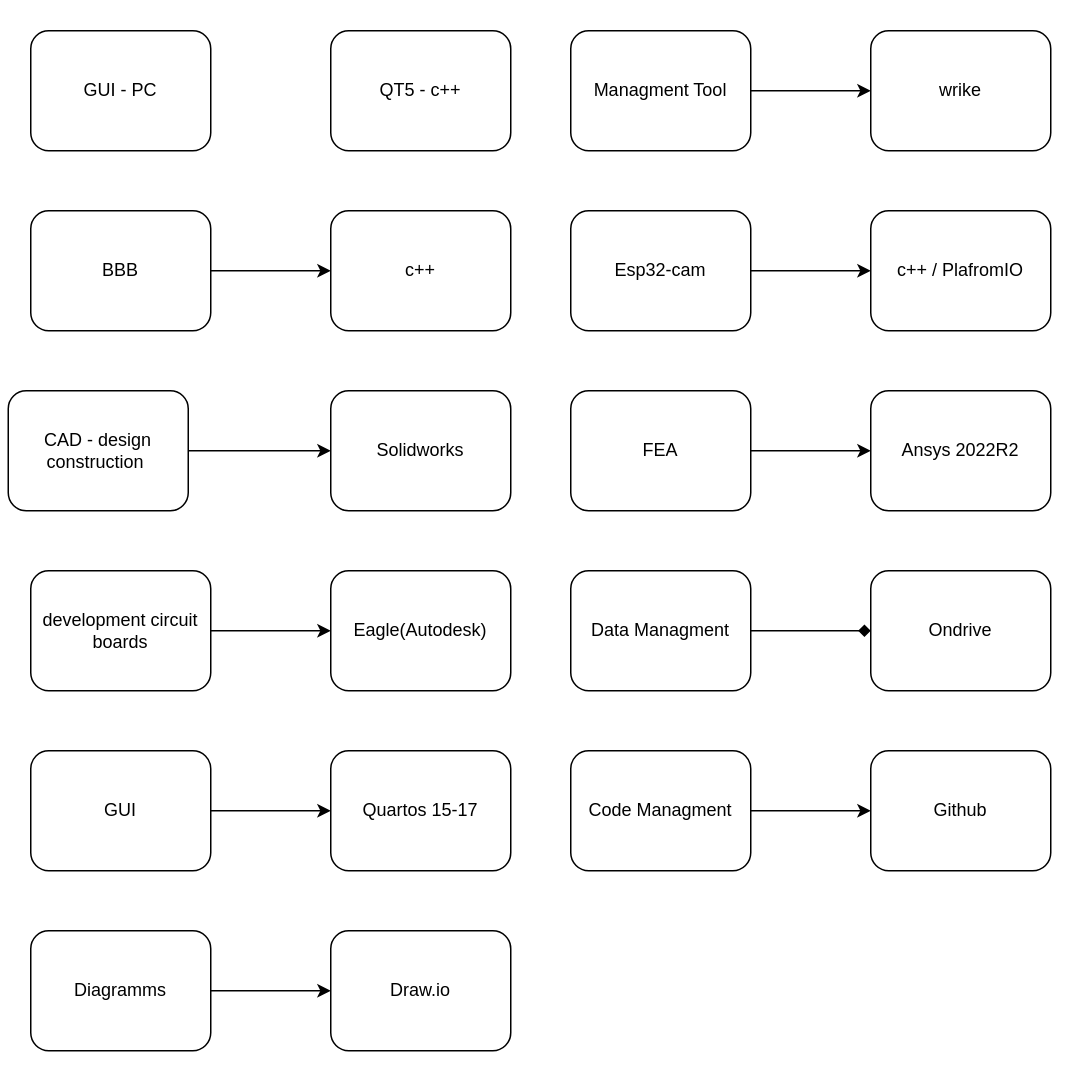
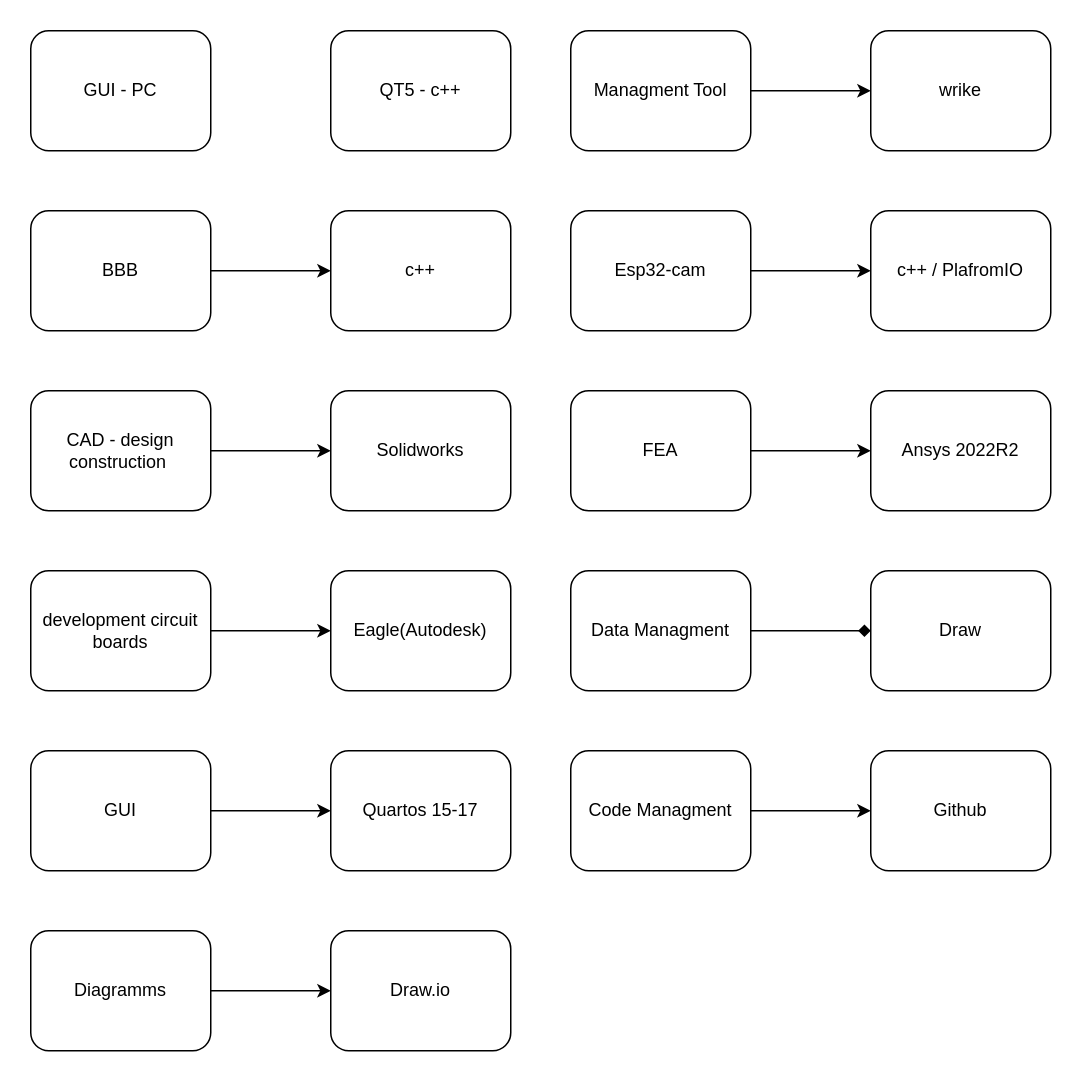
- <mxCell id="8" value="CAD - design construction&amp;nbsp;" style="rounded=1;whiteSpace=wrap;html=1;" parent="1" vertex="1"><mxGeometry x="5" y="260" width="120" height="80" as="geometry" /></mxCell>
+ <mxCell id="8" value="CAD - design construction&amp;nbsp;" style="rounded=1;whiteSpace=wrap;html=1;" parent="1" vertex="1"><mxGeometry x="20" y="260" width="120" height="80" as="geometry" /></mxCell>
- <mxCell id="30" value="Ondrive" style="whiteSpace=wrap;html=1;rounded=1;" parent="1" vertex="1"><mxGeometry x="580" y="380" width="120" height="80" as="geometry" /></mxCell>
+ <mxCell id="30" value="Draw" style="whiteSpace=wrap;html=1;rounded=1;" parent="1" vertex="1"><mxGeometry x="580" y="380" width="120" height="80" as="geometry" /></mxCell>
